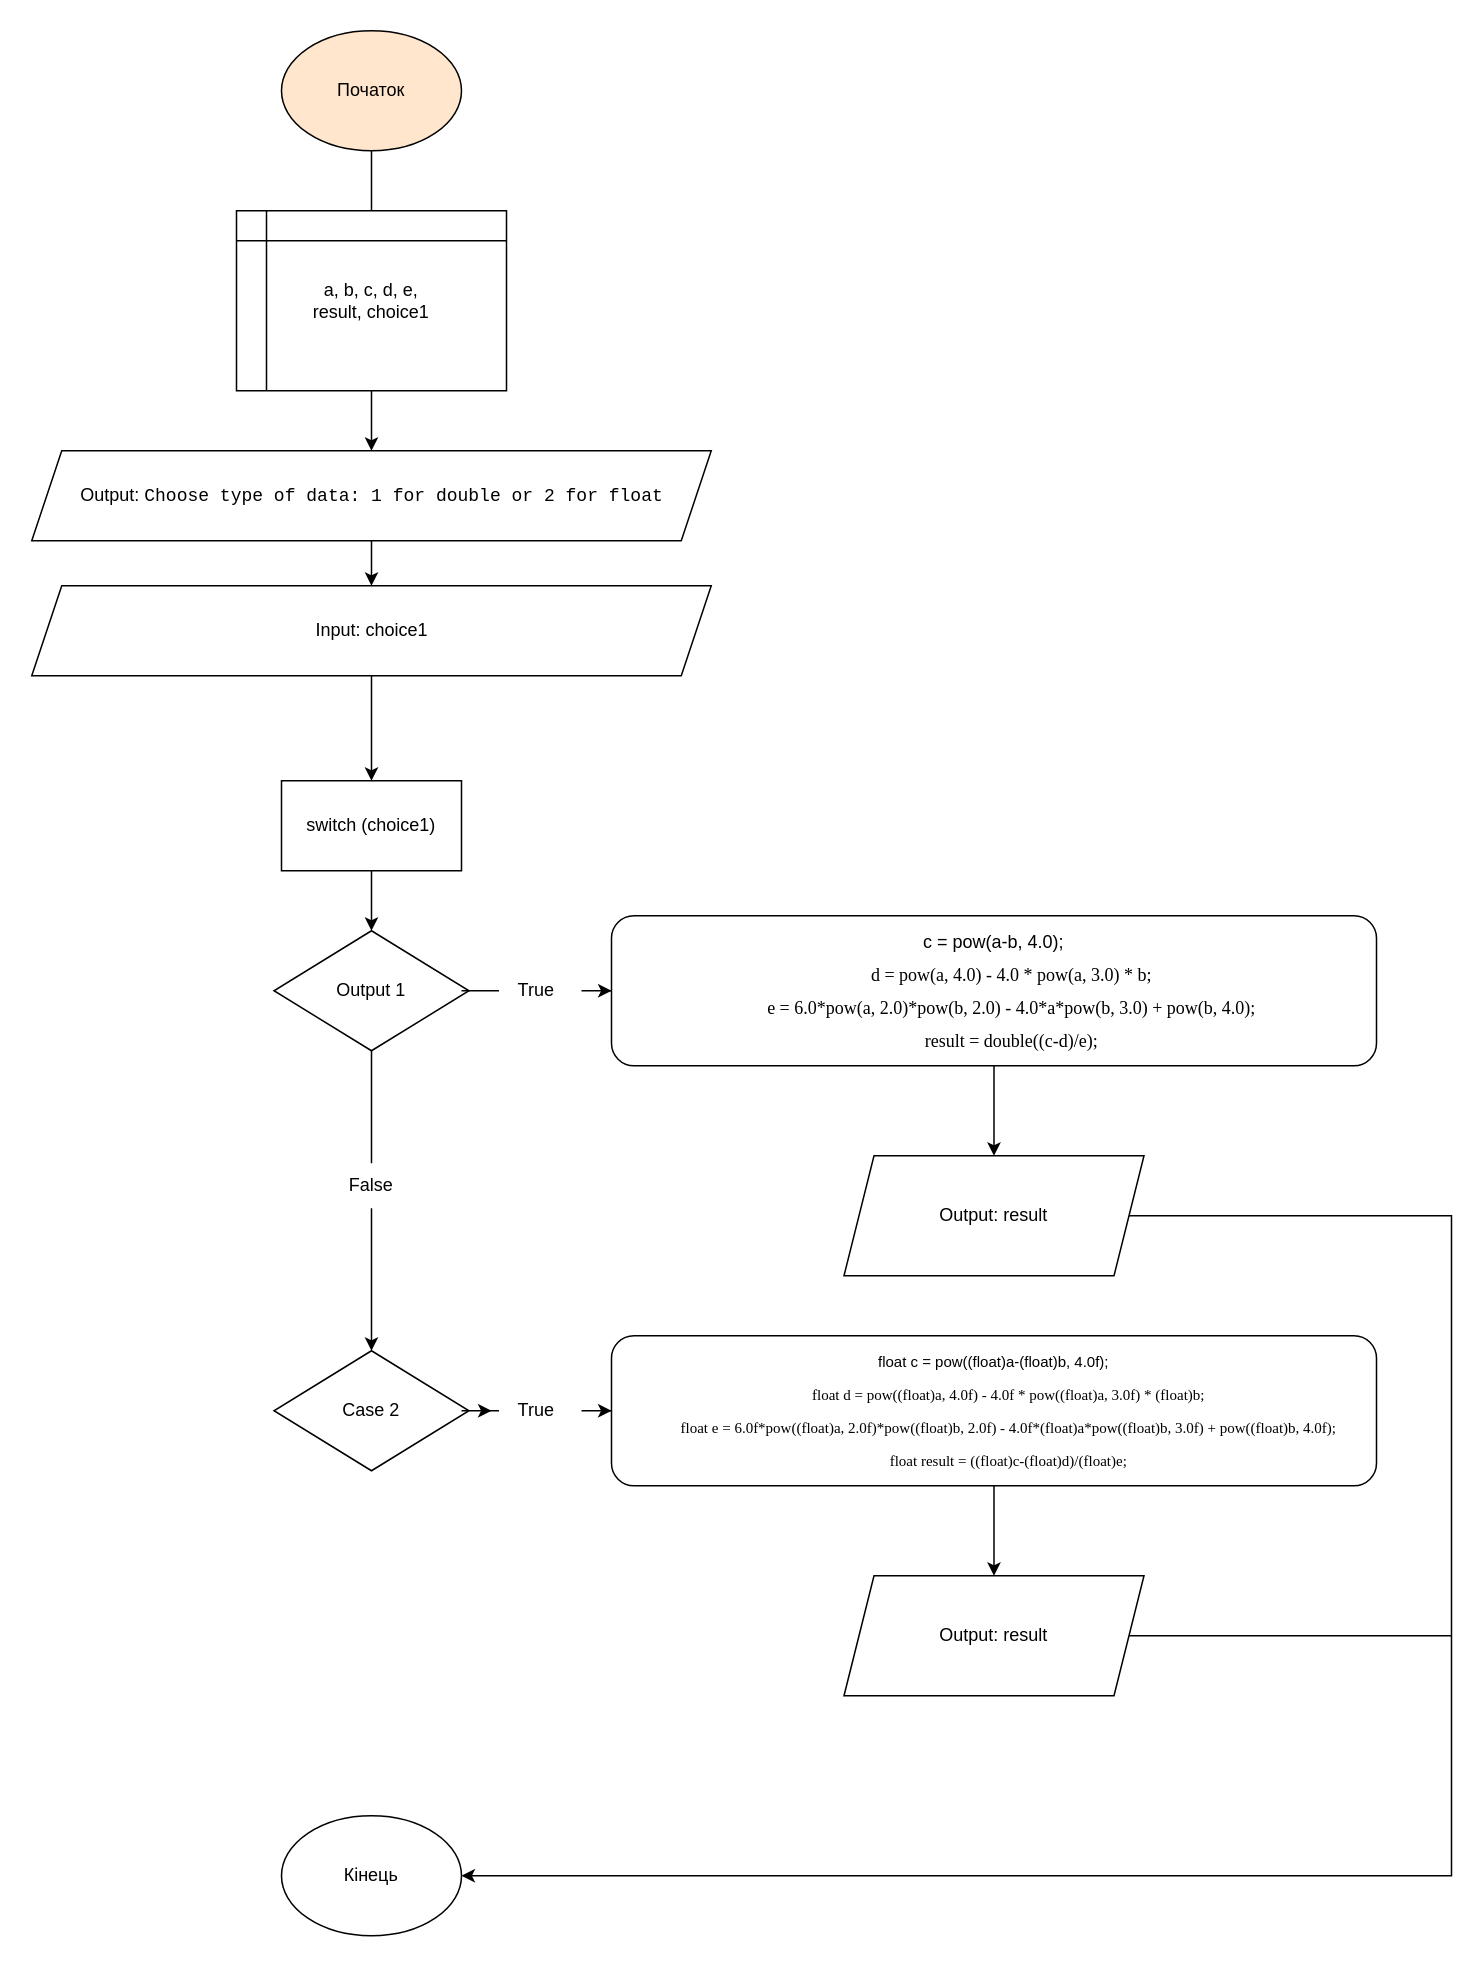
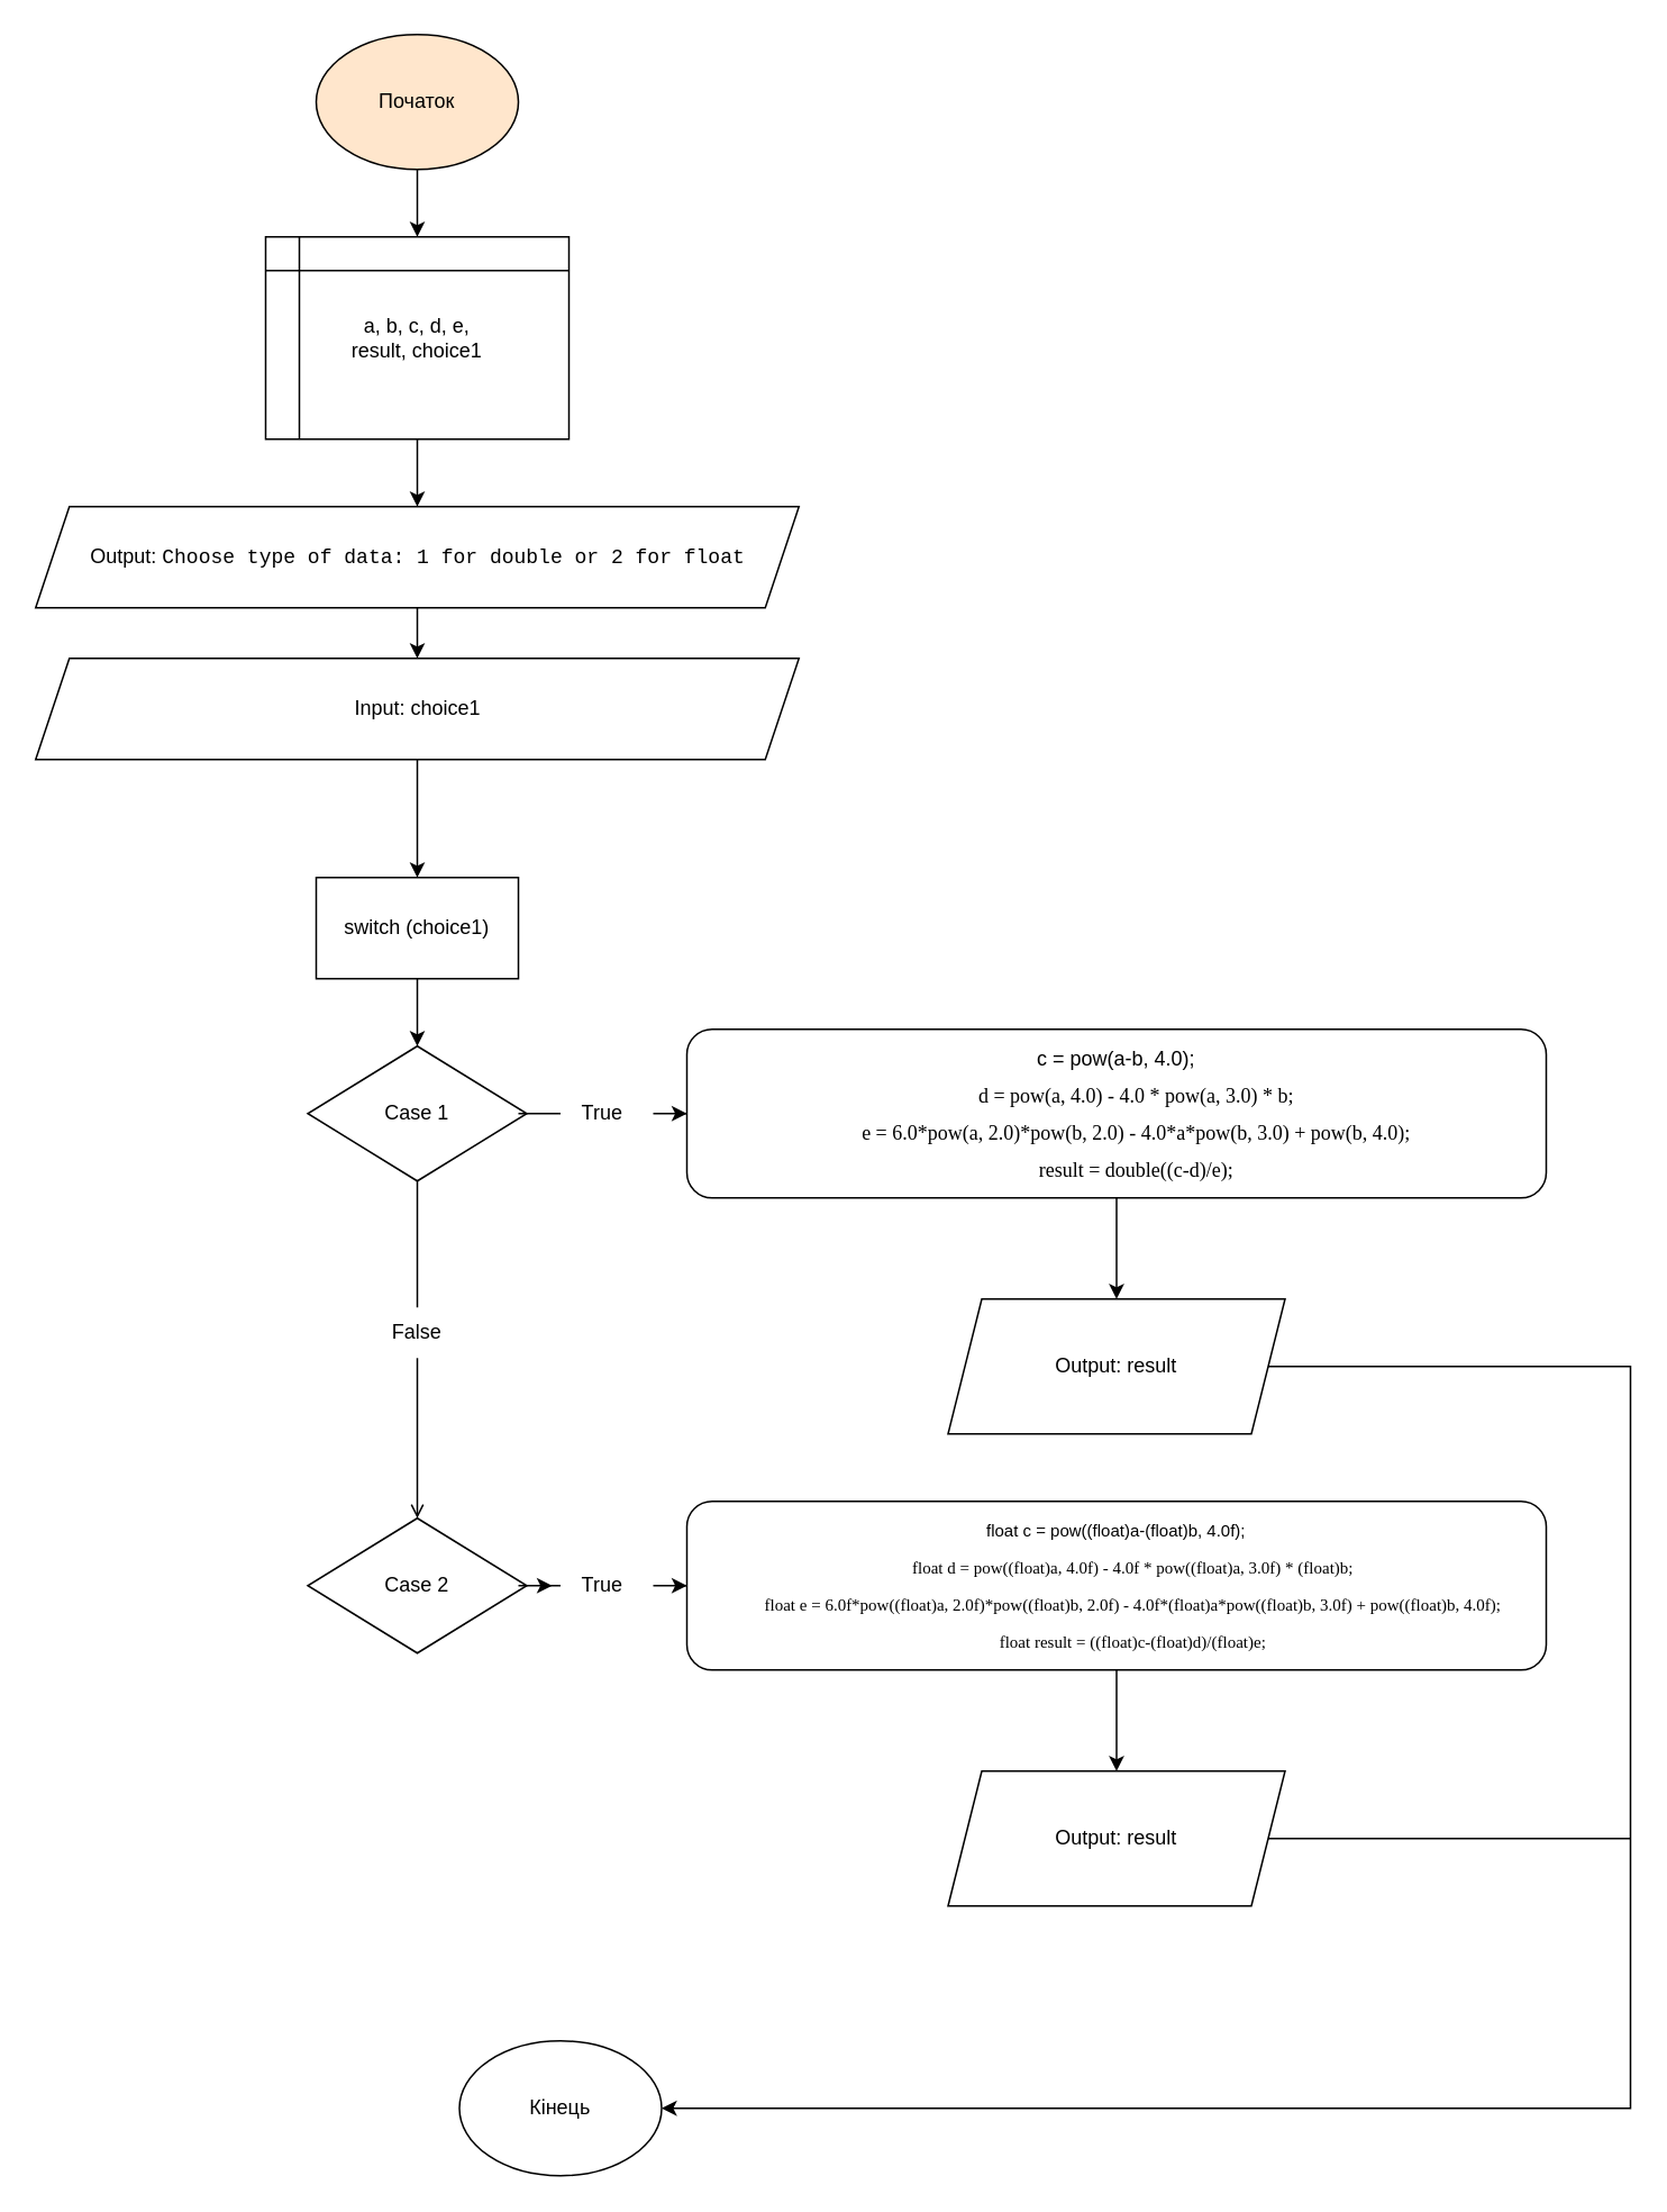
- <mxCell id="2" value="" style="edgeStyle=orthogonalEdgeStyle;rounded=0;orthogonalLoop=1;jettySize=auto;html=1;endArrow=none;" edge="1" parent="1" source="3" target="5"><mxGeometry relative="1" as="geometry" /></mxCell>
+ <mxCell id="2" value="" style="edgeStyle=orthogonalEdgeStyle;rounded=0;orthogonalLoop=1;jettySize=auto;html=1;" edge="1" parent="1" source="3" target="5"><mxGeometry relative="1" as="geometry" /></mxCell>
- <mxCell id="19" value="Output 1" style="rhombus;whiteSpace=wrap;html=1;" vertex="1" parent="1"><mxGeometry x="182" y="620" width="130" height="80" as="geometry" /></mxCell>
+ <mxCell id="19" value="Case 1" style="rhombus;whiteSpace=wrap;html=1;" vertex="1" parent="1"><mxGeometry x="182" y="620" width="130" height="80" as="geometry" /></mxCell>
- <mxCell id="18" style="edgeStyle=orthogonalEdgeStyle;rounded=0;orthogonalLoop=1;jettySize=auto;html=1;entryX=0.5;entryY=0;entryDx=0;entryDy=0;" edge="1" parent="1" source="31" target="27"><mxGeometry relative="1" as="geometry" /></mxCell>
+ <mxCell id="18" style="edgeStyle=orthogonalEdgeStyle;rounded=0;orthogonalLoop=1;jettySize=auto;html=1;entryX=0.5;entryY=0;entryDx=0;entryDy=0;endArrow=open;" edge="1" parent="1" source="31" target="27"><mxGeometry relative="1" as="geometry" /></mxCell>
- <mxCell id="12" value="Кінець" style="ellipse;whiteSpace=wrap;html=1;" vertex="1" parent="1"><mxGeometry x="187" y="1210" width="120" height="80" as="geometry" /></mxCell>
+ <mxCell id="12" value="Кінець" style="ellipse;whiteSpace=wrap;html=1;" vertex="1" parent="1"><mxGeometry x="272" y="1210" width="120" height="80" as="geometry" /></mxCell>
